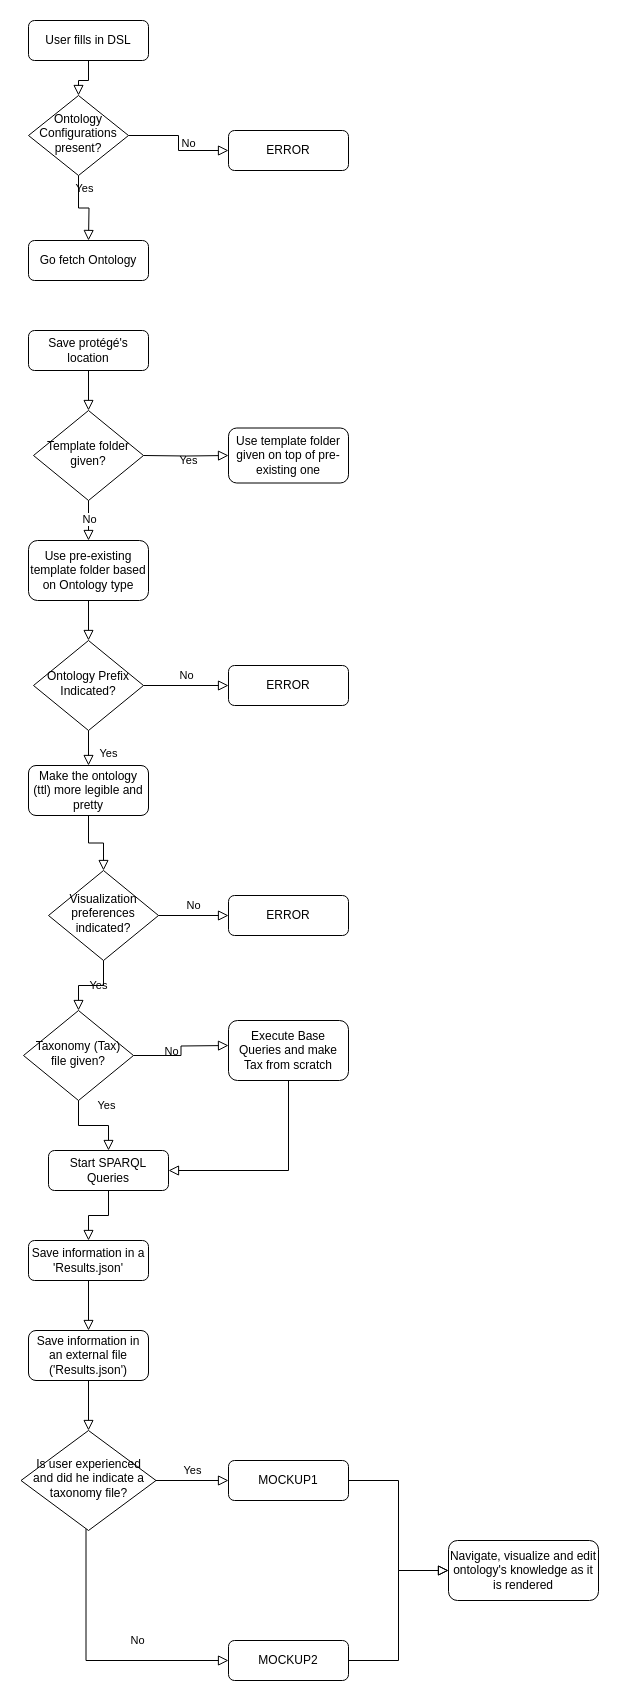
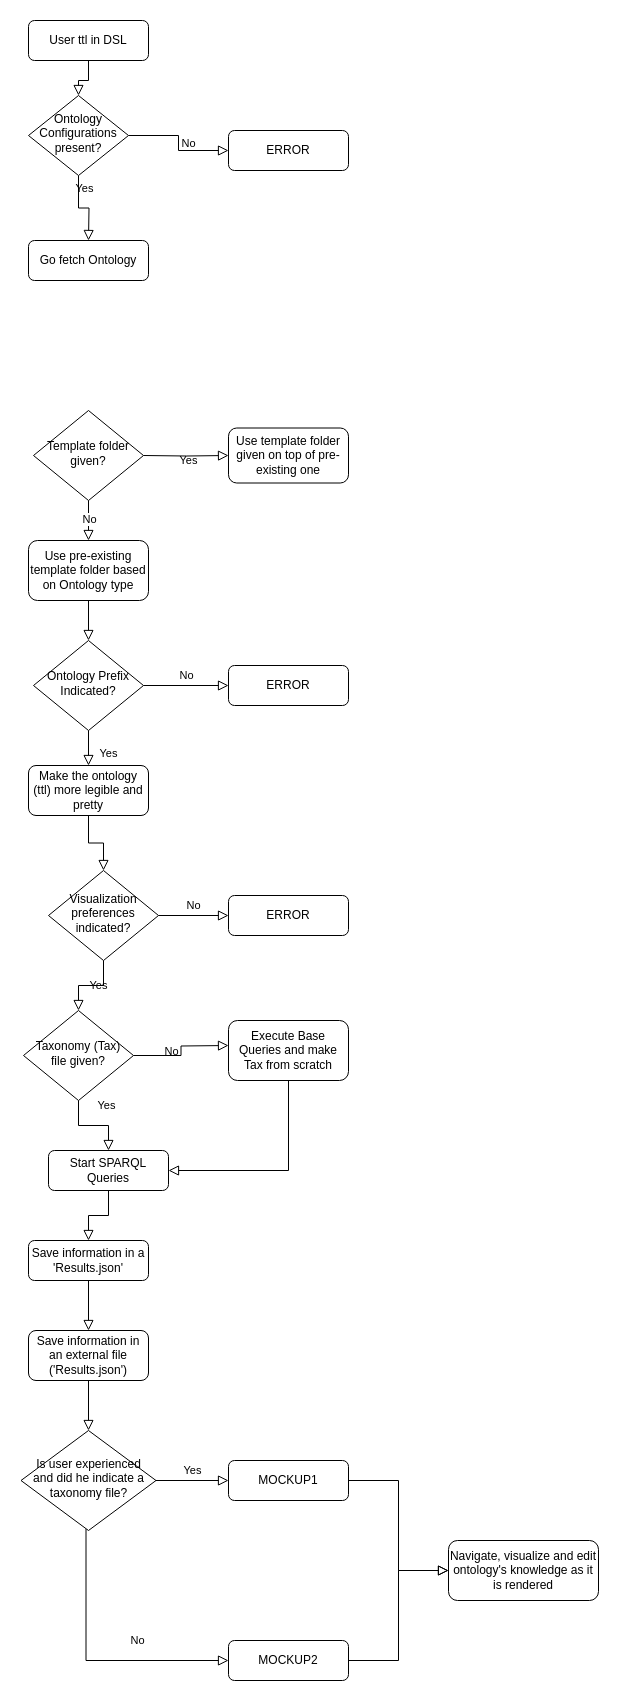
- <mxCell id="3" value="User fills in DSL" style="rounded=1;whiteSpace=wrap;html=1;fontSize=12;glass=0;strokeWidth=1;shadow=0;" parent="1" vertex="1"><mxGeometry x="28" y="20" width="120" height="40" as="geometry" /></mxCell>
+ <mxCell id="3" value="User ttl in DSL" style="rounded=1;whiteSpace=wrap;html=1;fontSize=12;glass=0;strokeWidth=1;shadow=0;" parent="1" vertex="1"><mxGeometry x="28" y="20" width="120" height="40" as="geometry" /></mxCell>
- <mxCell id="25" value="Save protégé's location" style="rounded=1;whiteSpace=wrap;html=1;fontSize=12;glass=0;strokeWidth=1;shadow=0;" vertex="1" parent="1"><mxGeometry x="28" y="330" width="120" height="40" as="geometry" /></mxCell>
- <mxCell id="28" value="" style="rounded=0;html=1;jettySize=auto;orthogonalLoop=1;fontSize=11;endArrow=block;endFill=0;endSize=8;strokeWidth=1;shadow=0;labelBackgroundColor=none;edgeStyle=orthogonalEdgeStyle;exitX=0.5;exitY=1;exitDx=0;exitDy=0;entryX=0.5;entryY=0;entryDx=0;entryDy=0;" edge="1" parent="1" source="25" target="27"><mxGeometry relative="1" as="geometry"><mxPoint x="98" y="290" as="sourcePoint" /><mxPoint x="98" y="340" as="targetPoint" /></mxGeometry></mxCell>
